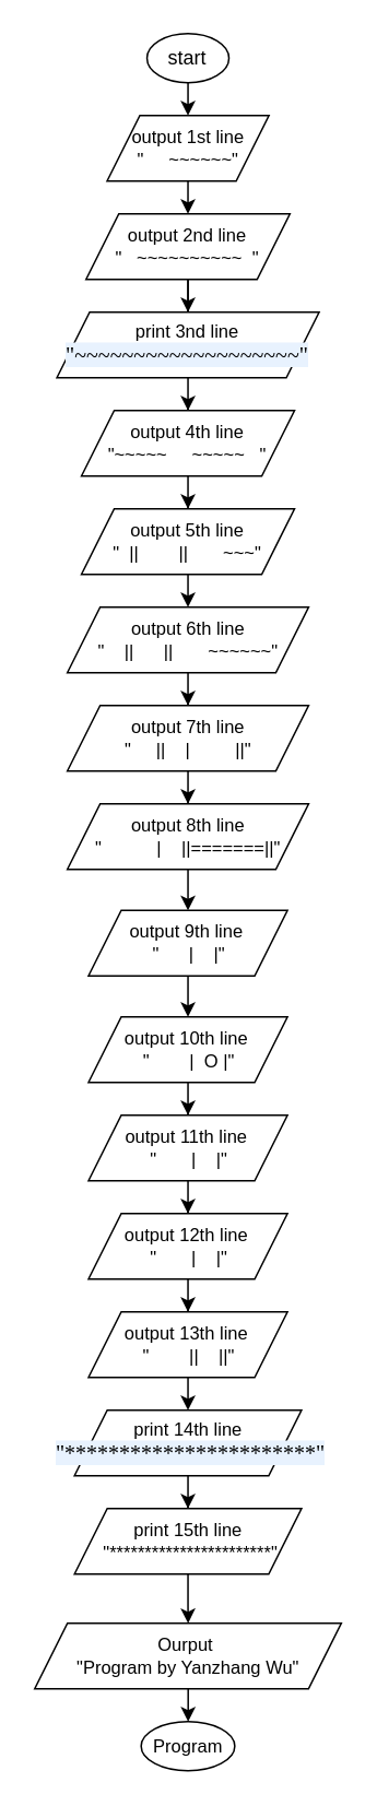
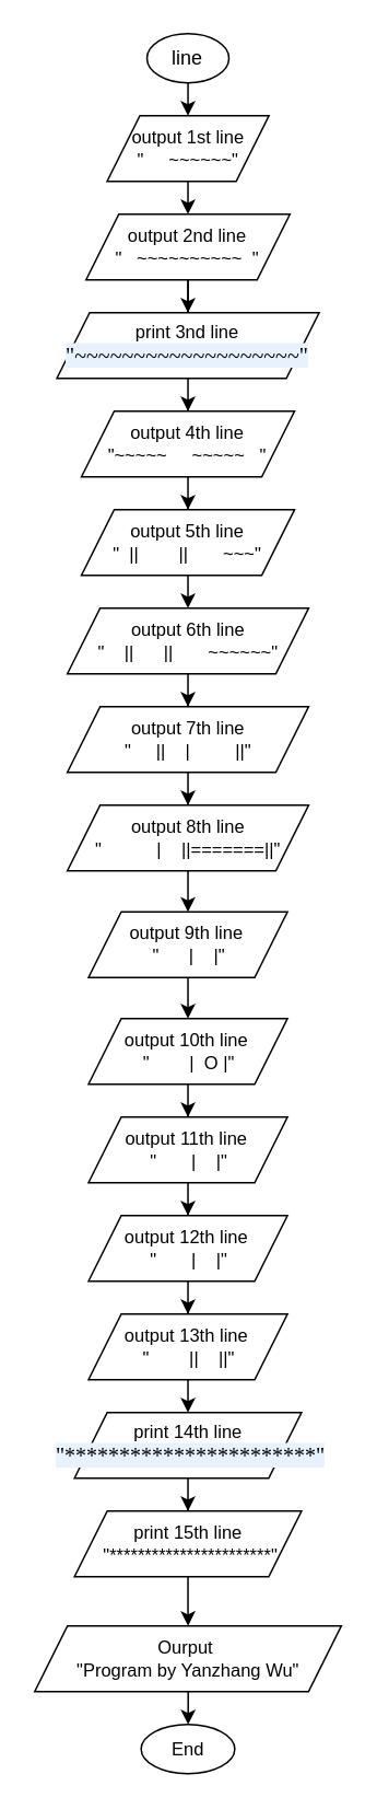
- <mxCell id="3" value="start" style="ellipse;whiteSpace=wrap;html=1;" vertex="1" parent="1"><mxGeometry x="89.19" y="20" width="50" height="30" as="geometry" /></mxCell>
+ <mxCell id="3" value="line" style="ellipse;whiteSpace=wrap;html=1;" vertex="1" parent="1"><mxGeometry x="89.19" y="20" width="50" height="30" as="geometry" /></mxCell>
- <mxCell id="37" value="Program" style="ellipse;whiteSpace=wrap;html=1;fontSize=11;" vertex="1" parent="1"><mxGeometry x="85.62" y="1050" width="57.12" height="30" as="geometry" /></mxCell>
+ <mxCell id="37" value="End" style="ellipse;whiteSpace=wrap;html=1;fontSize=11;" vertex="1" parent="1"><mxGeometry x="85.62" y="1050" width="57.12" height="30" as="geometry" /></mxCell>
